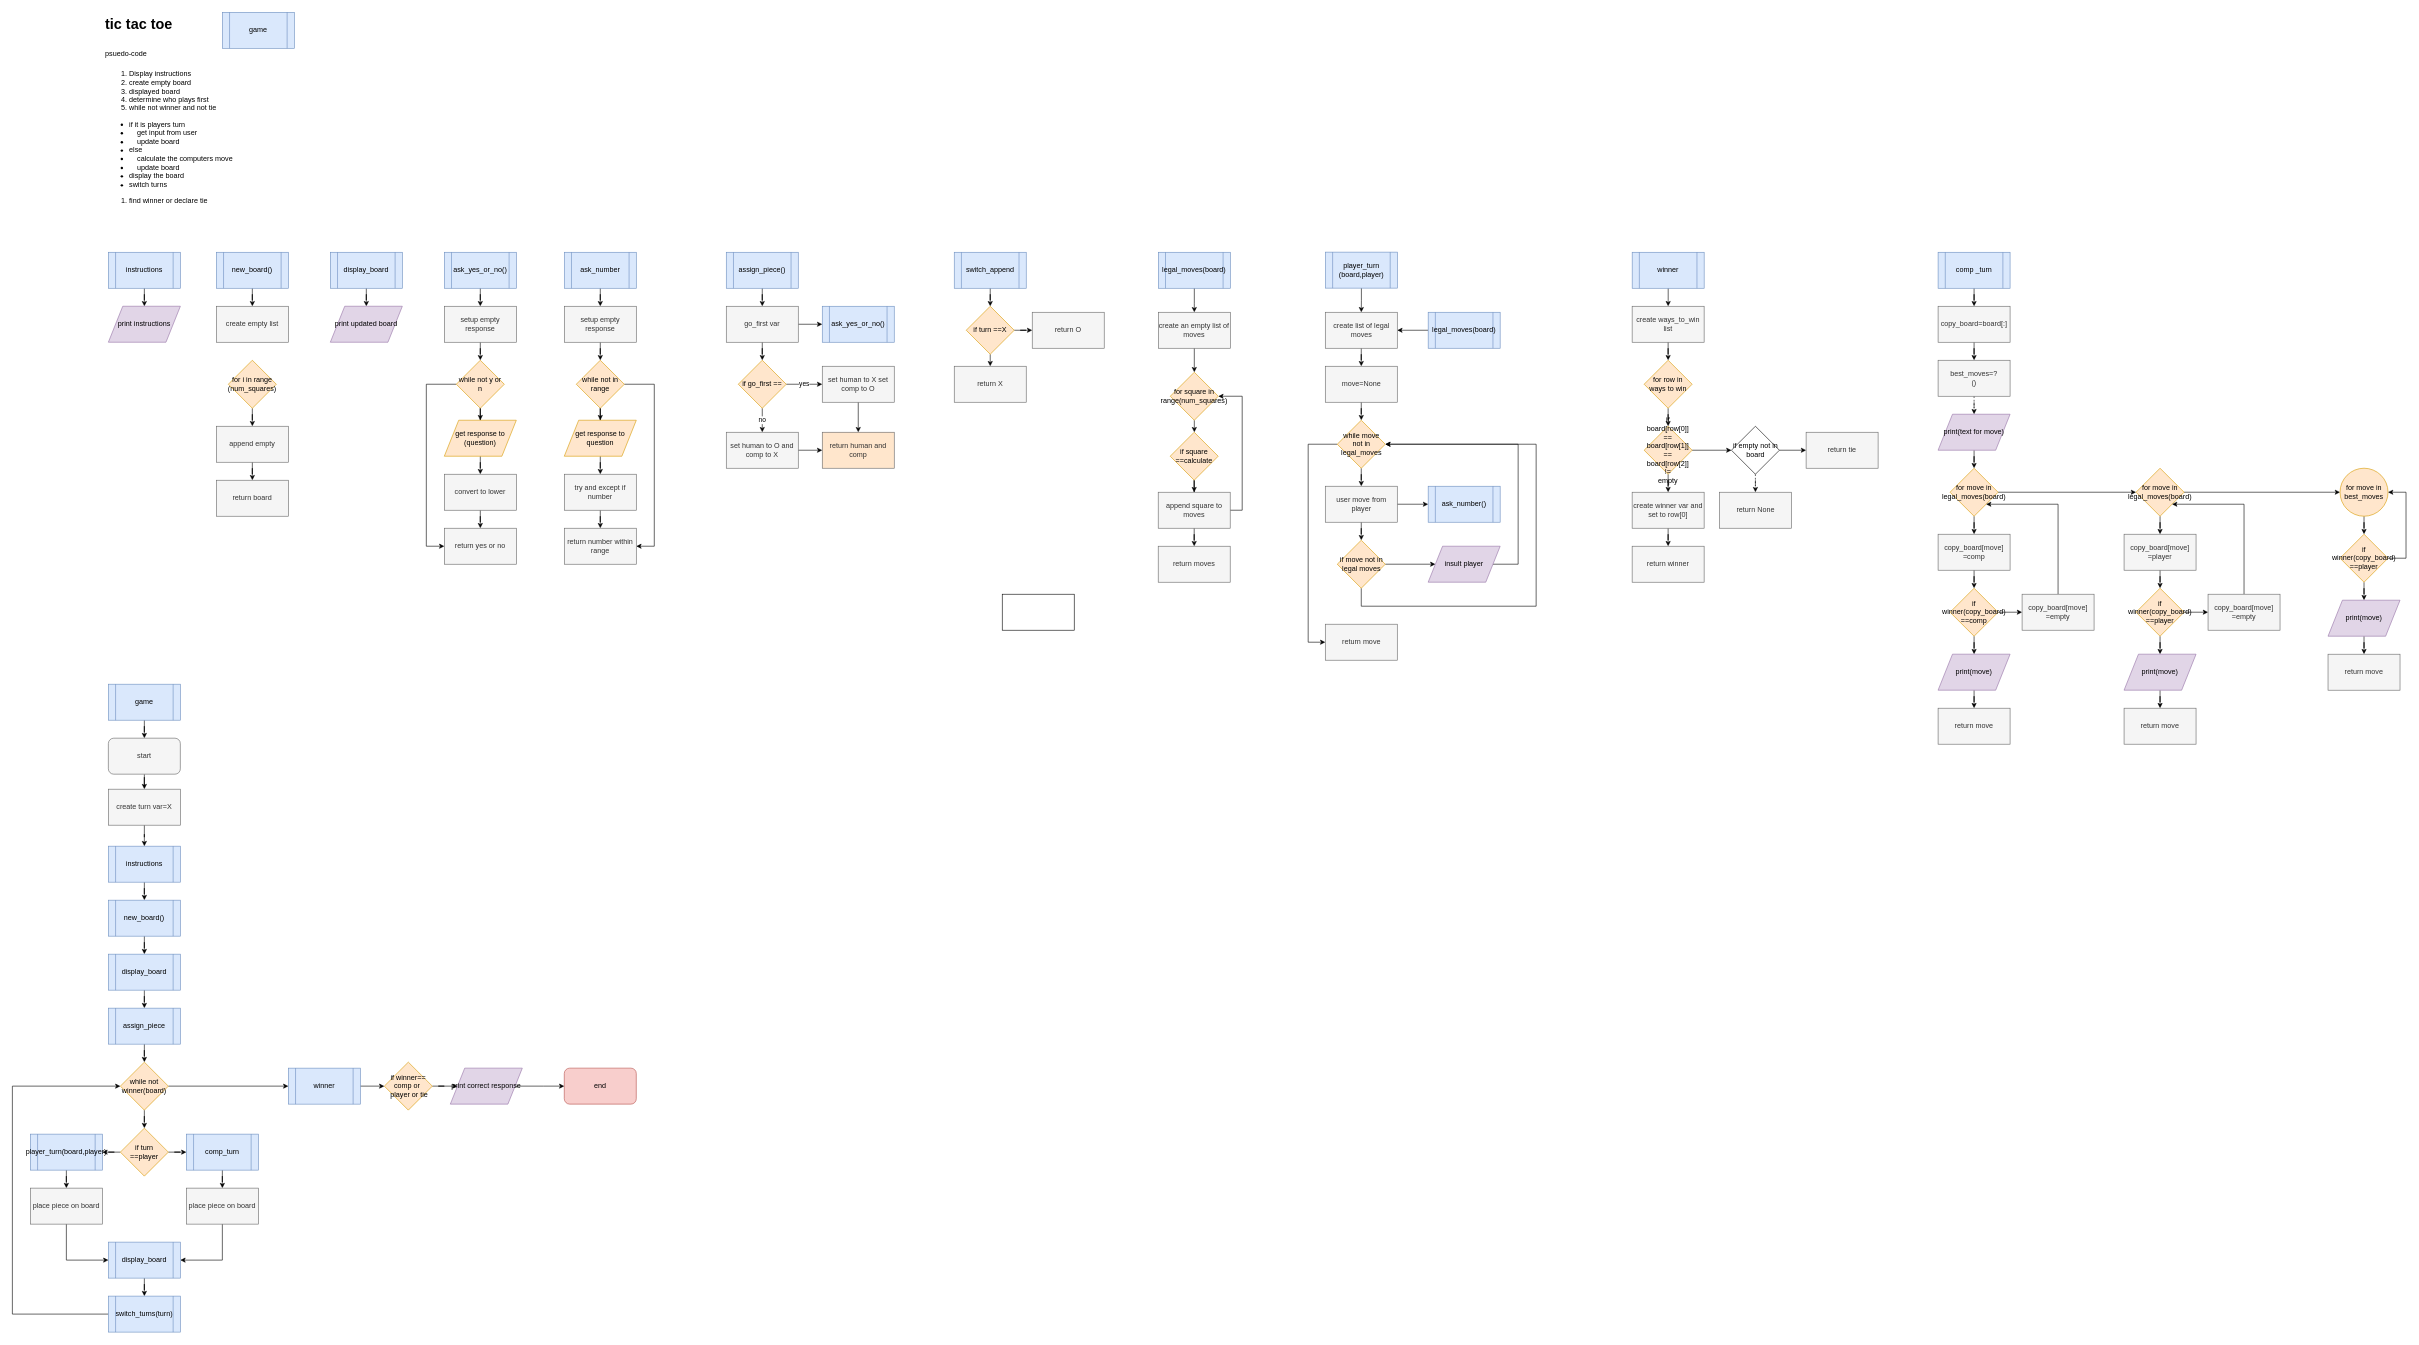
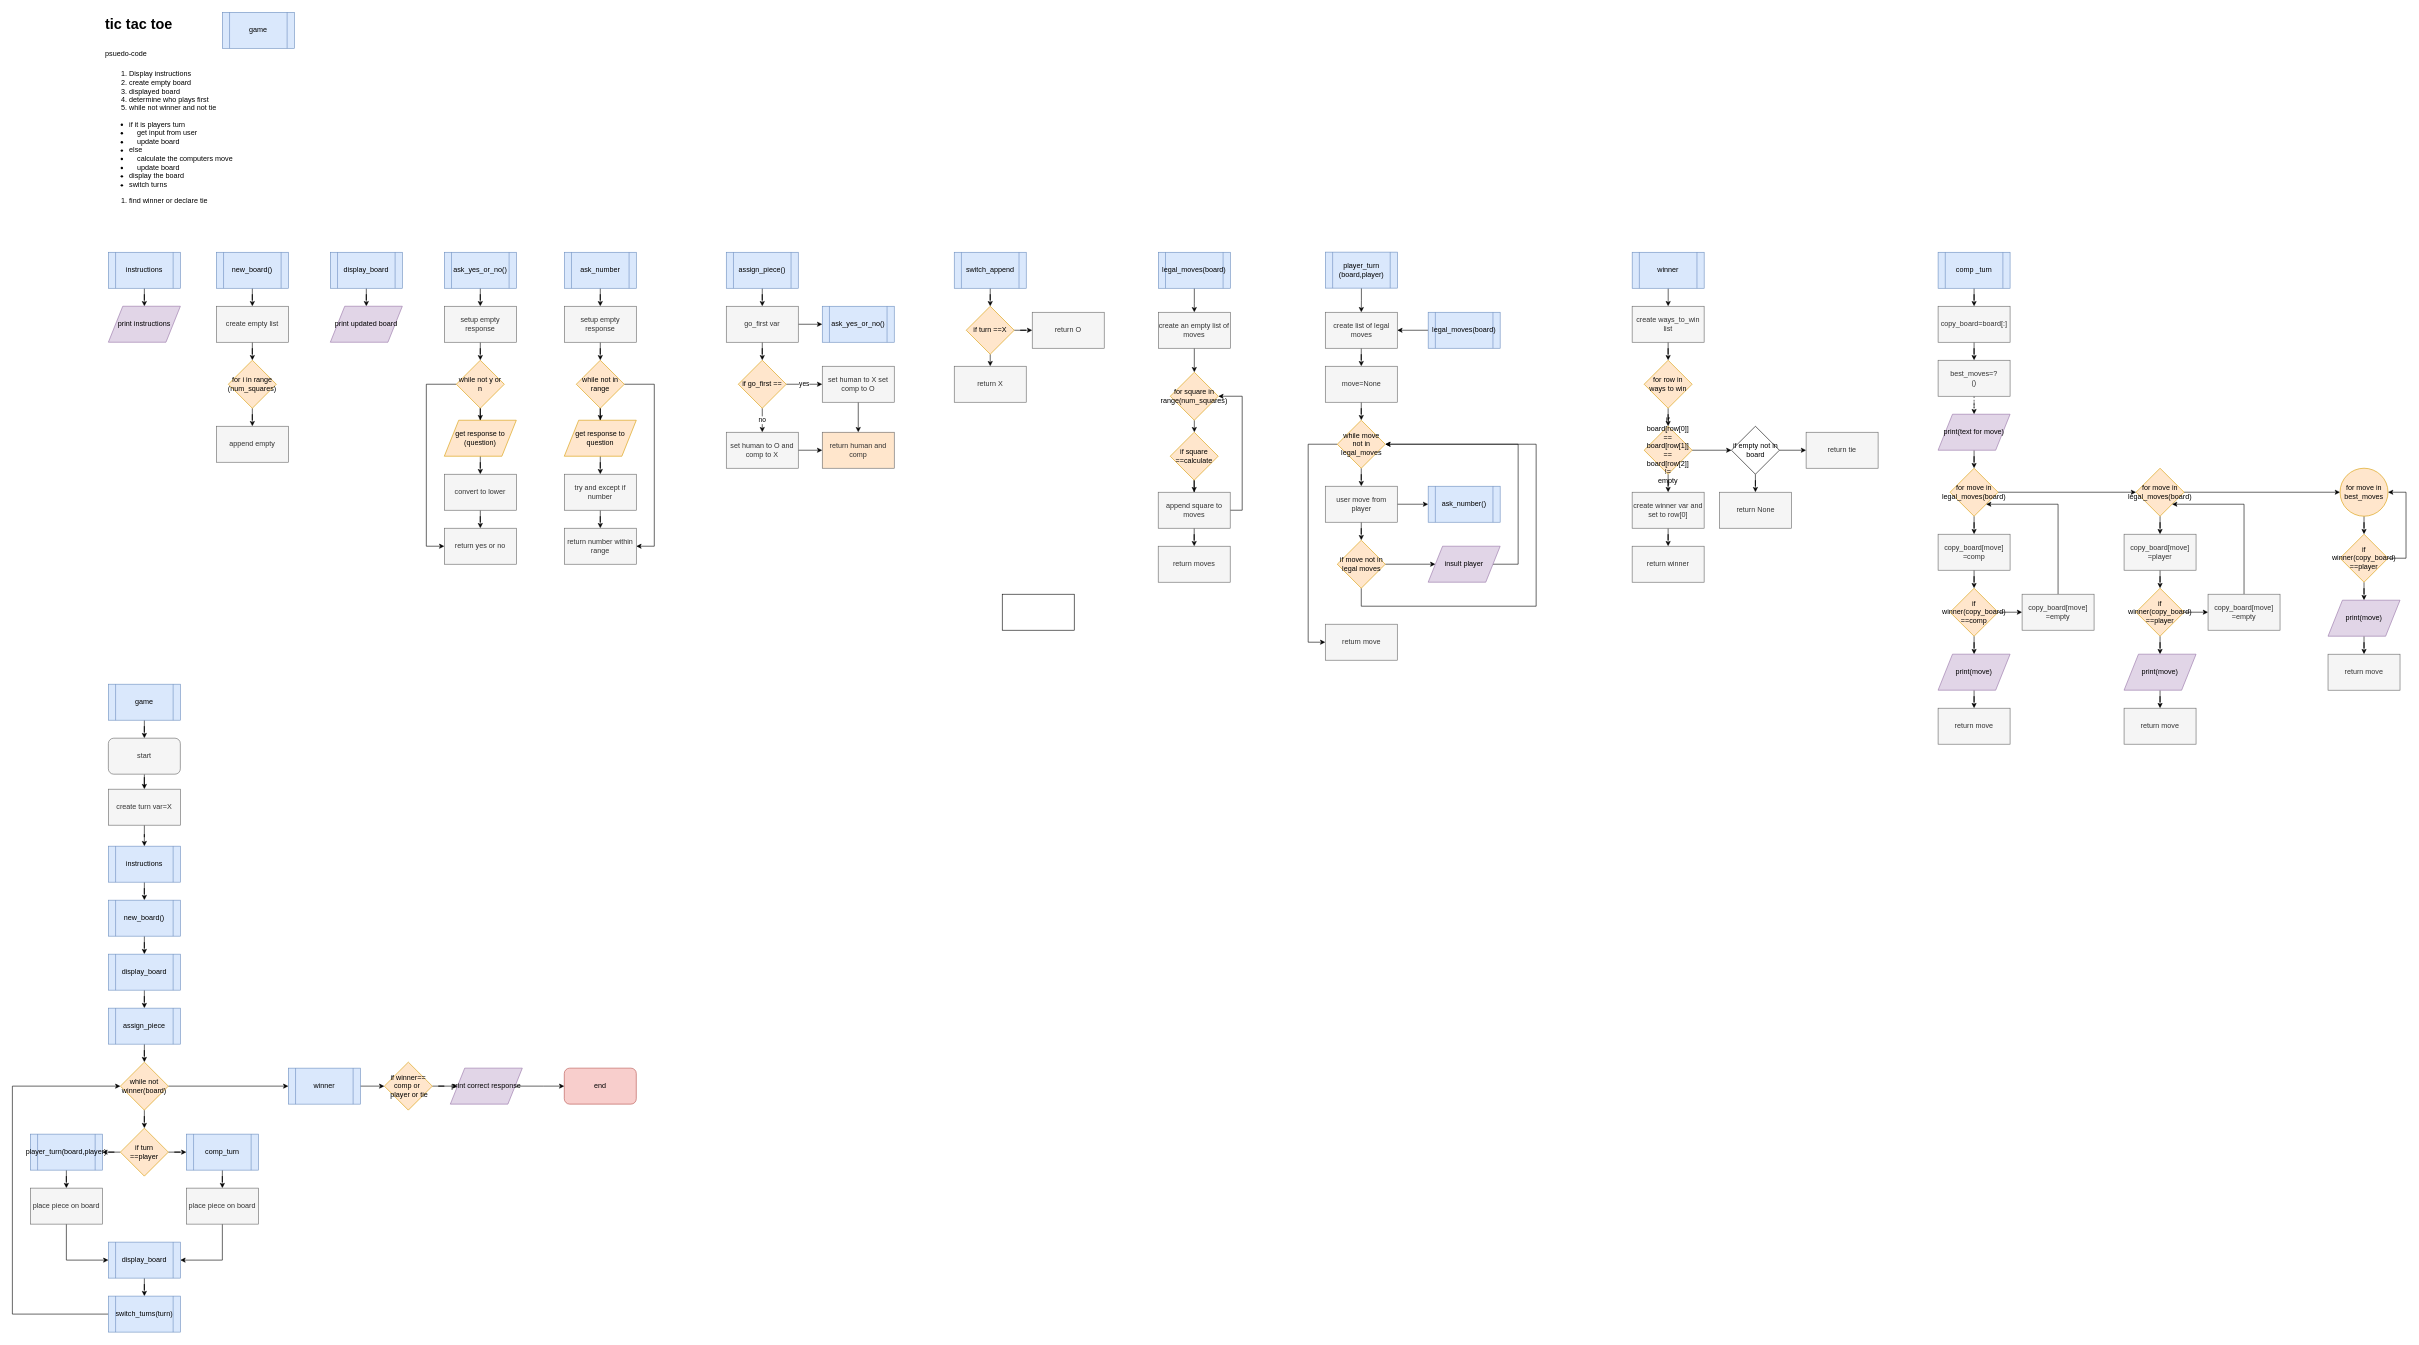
+ <mxCell id="21" style="edgeStyle=orthogonalEdgeStyle;rounded=0;orthogonalLoop=1;jettySize=auto;html=1;" parent="1" source="22" target="24" edge="1"><mxGeometry relative="1" as="geometry" /></mxCell>
- <mxCell id="25" style="edgeStyle=orthogonalEdgeStyle;rounded=0;orthogonalLoop=1;jettySize=auto;html=1;" parent="1" source="26" target="27" edge="1"><mxGeometry relative="1" as="geometry" /></mxCell>
- <mxCell id="110" style="edgeStyle=orthogonalEdgeStyle;rounded=0;orthogonalLoop=1;jettySize=auto;html=1;dashed=1;" parent="1" source="111" target="113" edge="1"><mxGeometry relative="1" as="geometry" /></mxCell>
+ <mxCell id="110" style="edgeStyle=orthogonalEdgeStyle;rounded=0;orthogonalLoop=1;jettySize=auto;html=1;" parent="1" source="111" target="113" edge="1"><mxGeometry relative="1" as="geometry" /></mxCell>
- <mxCell id="27" value="return board" style="rounded=0;whiteSpace=wrap;html=1;fillColor=#f5f5f5;strokeColor=#666666;fontColor=#333333;" parent="1" vertex="1"><mxGeometry x="360" y="800" width="120" height="60" as="geometry" /></mxCell>
